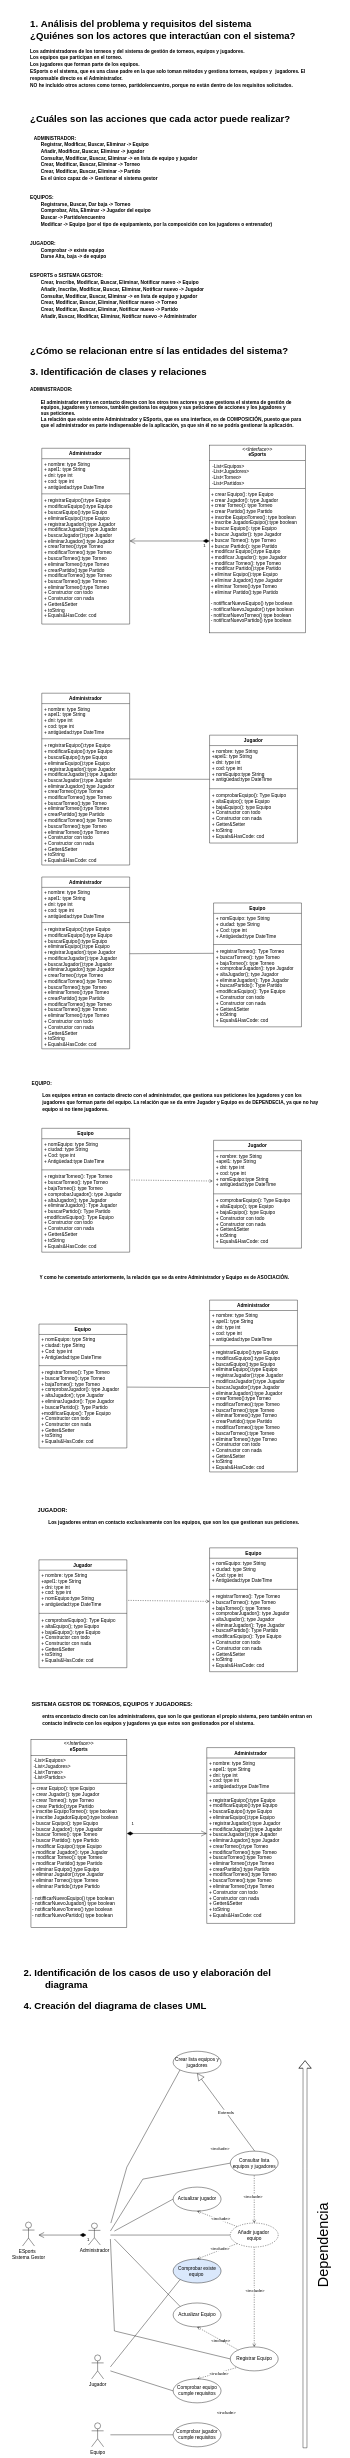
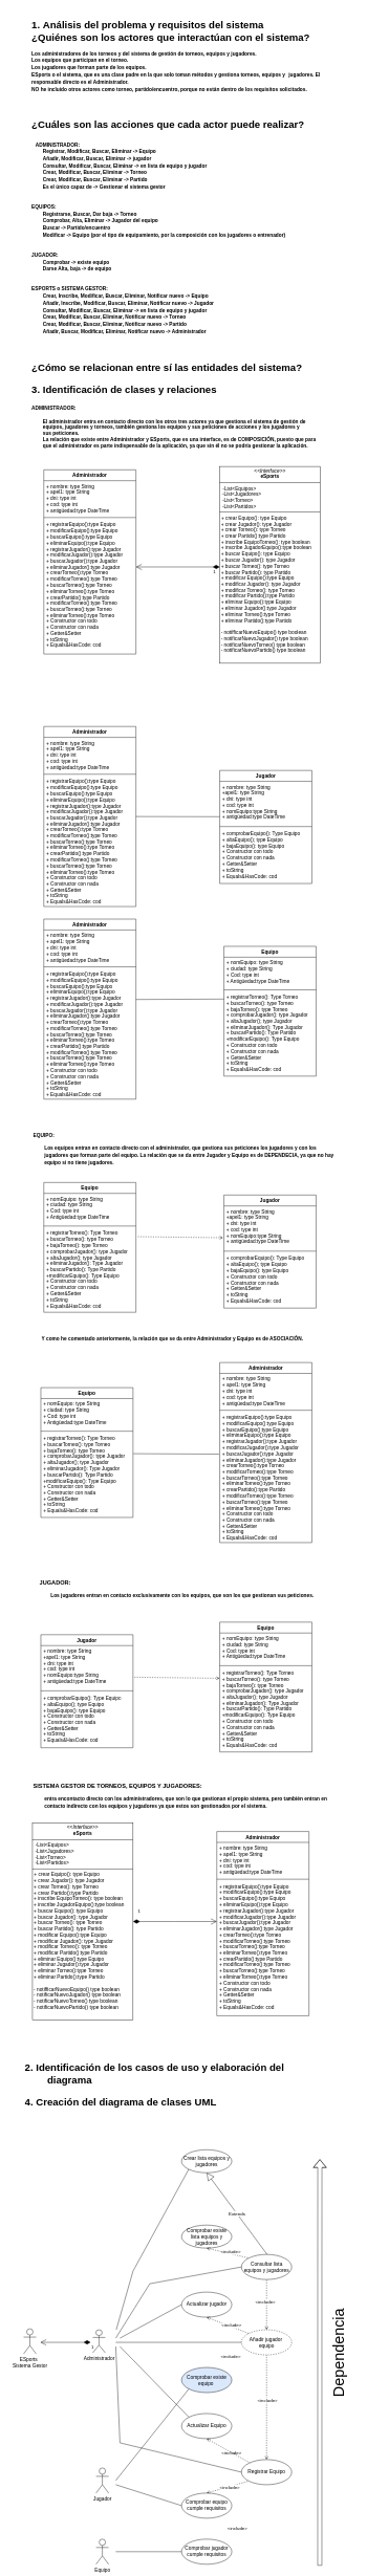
+ <mxCell id="17" value="Comprobar existe lista equipos y jugadores" style="ellipse;whiteSpace=wrap;html=1;" parent="1" vertex="1"><mxGeometry x="432.82" y="5310" width="120" height="55" as="geometry" /></mxCell>
+ <mxCell id="18" value="" style="endArrow=none;dashed=1;html=1;rounded=0;entryX=0;entryY=0;entryDx=0;entryDy=0;startArrow=open;startFill=0;exitX=0.5;exitY=1;exitDx=0;exitDy=0;" parent="1" source="17" target="2" edge="1"><mxGeometry width="50" height="50" relative="1" as="geometry"><mxPoint x="805.82" y="5600" as="sourcePoint" /><mxPoint x="635.82" y="5600" as="targetPoint" /><Array as="points" /></mxGeometry></mxCell>
- <mxCell id="16" value="" style="endArrow=none;dashed=1;html=1;rounded=0;entryX=0;entryY=1;entryDx=0;entryDy=0;startArrow=open;startFill=0;exitX=0.5;exitY=0;exitDx=0;exitDy=0;" parent="1" source="14" target="3" edge="1"><mxGeometry width="50" height="50" relative="1" as="geometry"><mxPoint x="725.82" y="5210" as="sourcePoint" /><mxPoint x="605.82" y="5210" as="targetPoint" /></mxGeometry></mxCell>
